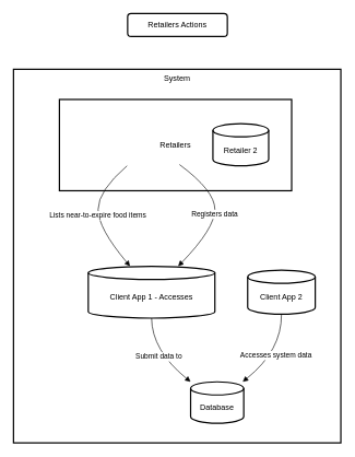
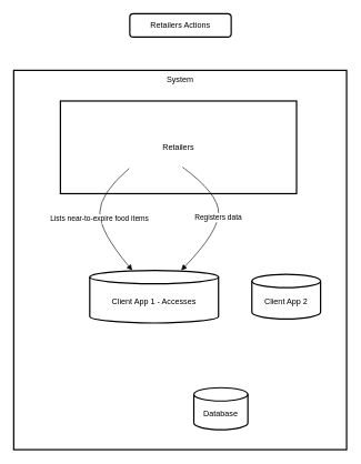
- <mxCell id="9" value="Retailer 2" style="shape=cylinder3;boundedLbl=1;backgroundOutline=1;size=10;strokeWidth=2;whiteSpace=wrap;" vertex="1" parent="3"><mxGeometry x="304" y="83" width="85" height="64" as="geometry" /></mxCell>
- <mxCell id="13" value="Accesses system data" style="curved=1;startArrow=none;endArrow=block;exitX=0.5;exitY=1;entryX=0.97;entryY=0.01;" edge="1" parent="3" source="8" target="7"><mxGeometry relative="1" as="geometry"><Array as="points"><mxPoint x="409" y="428" /></Array></mxGeometry></mxCell>
- <mxCell id="10" value="Submit data to" style="curved=1;startArrow=none;endArrow=block;exitX=0.5;exitY=1;entryX=0.01;entryY=0.01;" edge="1" parent="3" source="6" target="7"><mxGeometry relative="1" as="geometry"><Array as="points"><mxPoint x="211" y="428" /></Array></mxGeometry></mxCell>
